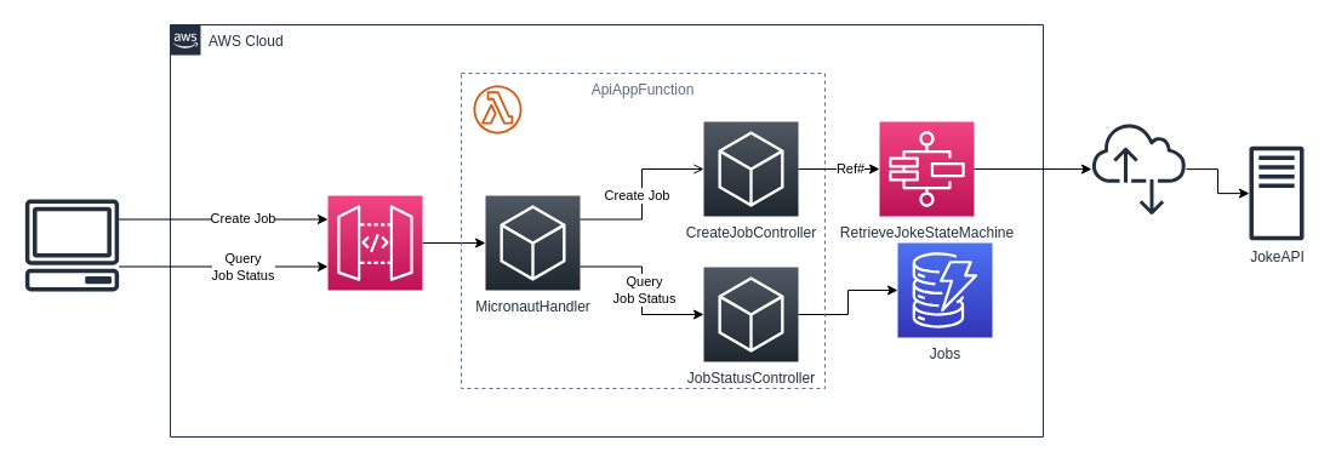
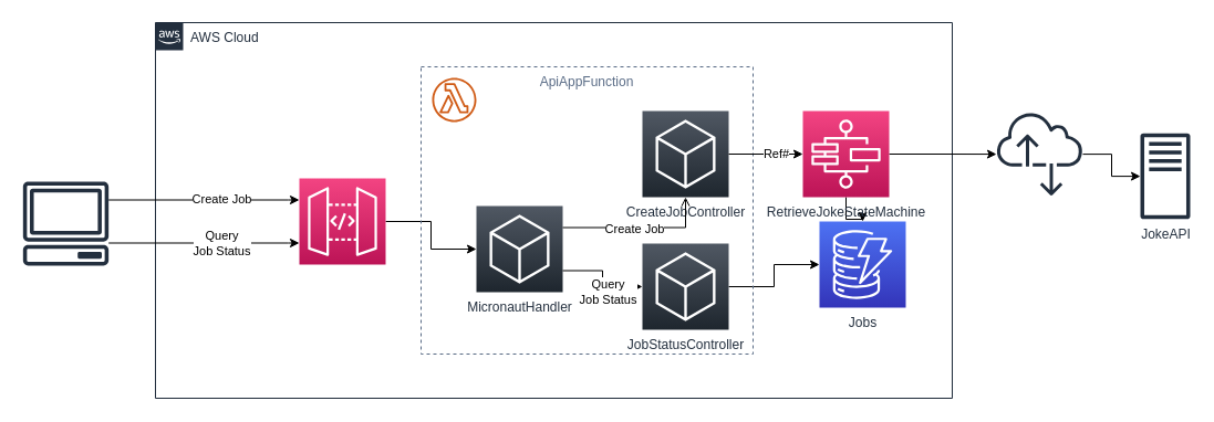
+ <mxCell id="16" style="edgeStyle=orthogonalEdgeStyle;rounded=0;orthogonalLoop=1;jettySize=auto;html=1;" parent="1" source="17" target="10" edge="1"><mxGeometry relative="1" as="geometry" /></mxCell>
- <mxCell id="22" value="MicronautHandler" style="points=[[0,0,0],[0.25,0,0],[0.5,0,0],[0.75,0,0],[1,0,0],[0,1,0],[0.25,1,0],[0.5,1,0],[0.75,1,0],[1,1,0],[0,0.25,0],[0,0.5,0],[0,0.75,0],[1,0.25,0],[1,0.5,0],[1,0.75,0]];gradientDirection=north;outlineConnect=0;fontColor=#232F3E;gradientColor=#505863;fillColor=#1E262E;strokeColor=#ffffff;dashed=0;verticalLabelPosition=bottom;verticalAlign=top;align=center;html=1;fontSize=12;fontStyle=0;aspect=fixed;shape=mxgraph.aws4.resourceIcon;resIcon=mxgraph.aws4.general;" vertex="1" parent="18"><mxGeometry x="20" y="101" width="78" height="78" as="geometry" /></mxCell>
+ <mxCell id="22" value="MicronautHandler" style="points=[[0,0,0],[0.25,0,0],[0.5,0,0],[0.75,0,0],[1,0,0],[0,1,0],[0.25,1,0],[0.5,1,0],[0.75,1,0],[1,1,0],[0,0.25,0],[0,0.5,0],[0,0.75,0],[1,0.25,0],[1,0.5,0],[1,0.75,0]];gradientDirection=north;outlineConnect=0;fontColor=#232F3E;gradientColor=#505863;fillColor=#1E262E;strokeColor=#ffffff;dashed=0;verticalLabelPosition=bottom;verticalAlign=top;align=center;html=1;fontSize=12;fontStyle=0;aspect=fixed;shape=mxgraph.aws4.resourceIcon;resIcon=mxgraph.aws4.general;" vertex="1" parent="18"><mxGeometry x="50" y="126" width="78" height="78" as="geometry" /></mxCell>
